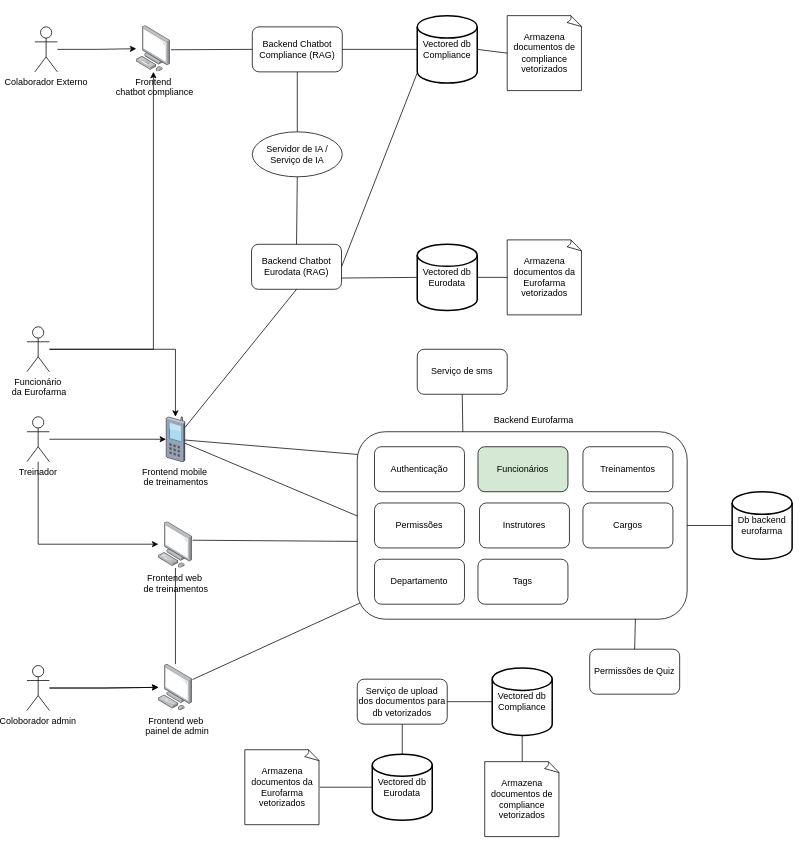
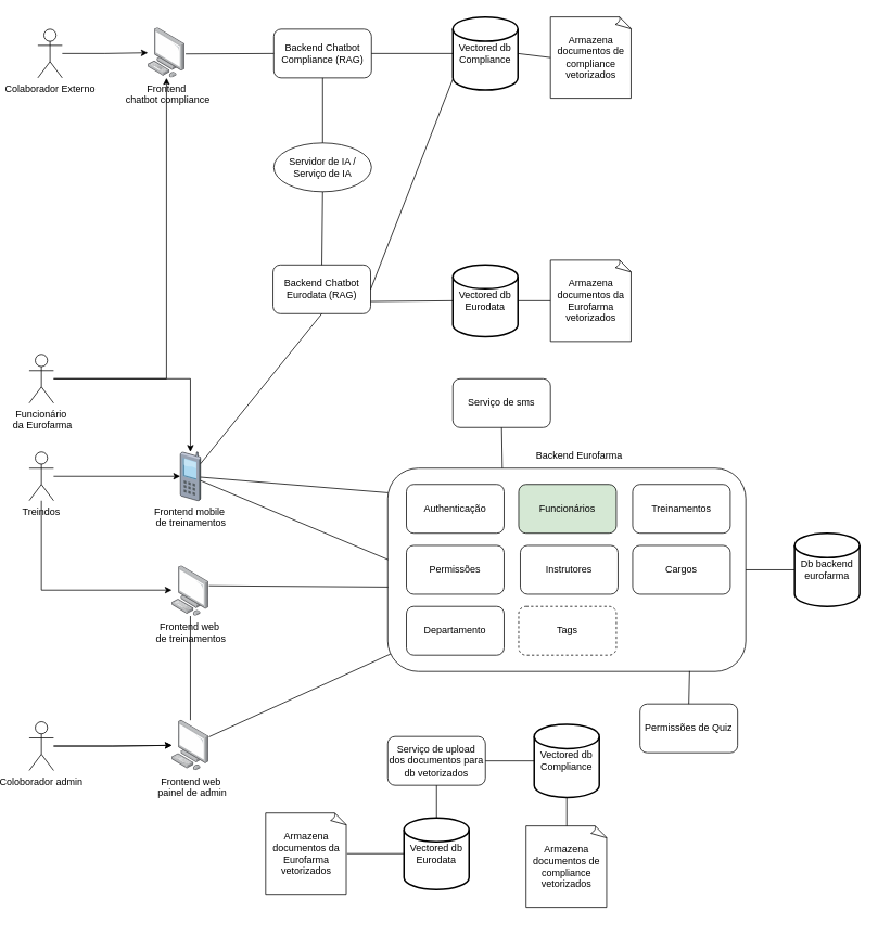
- <mxCell id="11" value="Trein&lt;span style=&quot;background-color: initial;&quot;&gt;ador&lt;/span&gt;" style="shape=umlActor;verticalLabelPosition=bottom;verticalAlign=top;html=1;outlineConnect=0;" vertex="1" parent="1"><mxGeometry x="20.4" y="555" width="30" height="60" as="geometry" /></mxCell>
+ <mxCell id="11" value="Trein&lt;span style=&quot;background-color: initial;&quot;&gt;dos&lt;/span&gt;" style="shape=umlActor;verticalLabelPosition=bottom;verticalAlign=top;html=1;outlineConnect=0;" vertex="1" parent="1"><mxGeometry x="20.4" y="555" width="30" height="60" as="geometry" /></mxCell>
- <mxCell id="60" value="Tags" style="rounded=1;whiteSpace=wrap;html=1;" vertex="1" parent="1"><mxGeometry x="622" y="745" width="120" height="60" as="geometry" /></mxCell>
+ <mxCell id="60" value="Tags" style="rounded=1;whiteSpace=wrap;html=1;dashed=1;" vertex="1" parent="1"><mxGeometry x="622" y="745" width="120" height="60" as="geometry" /></mxCell>
